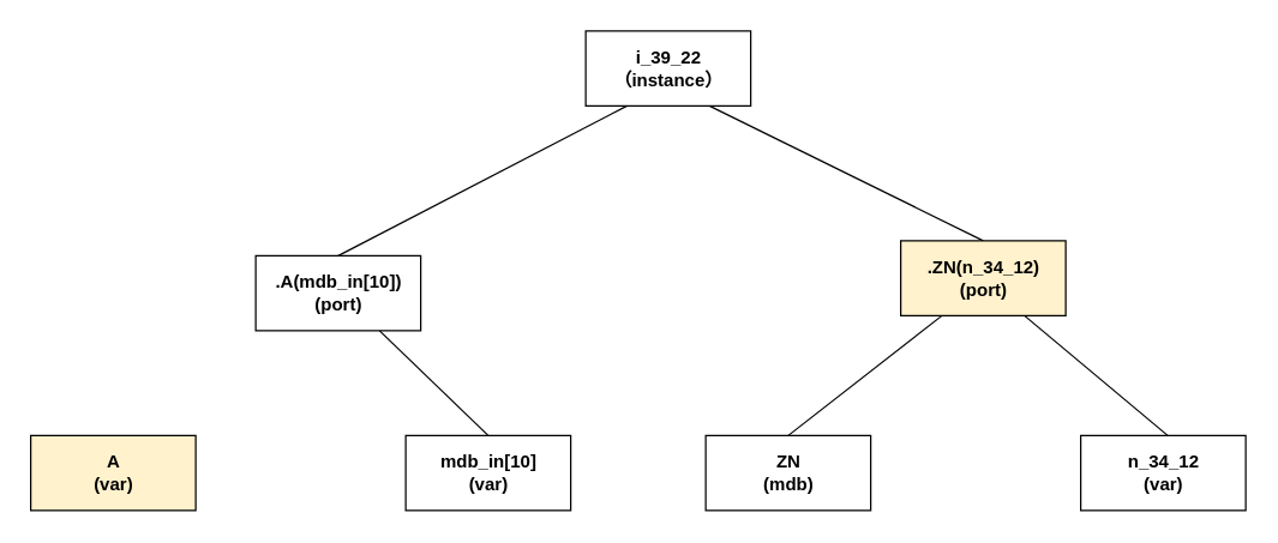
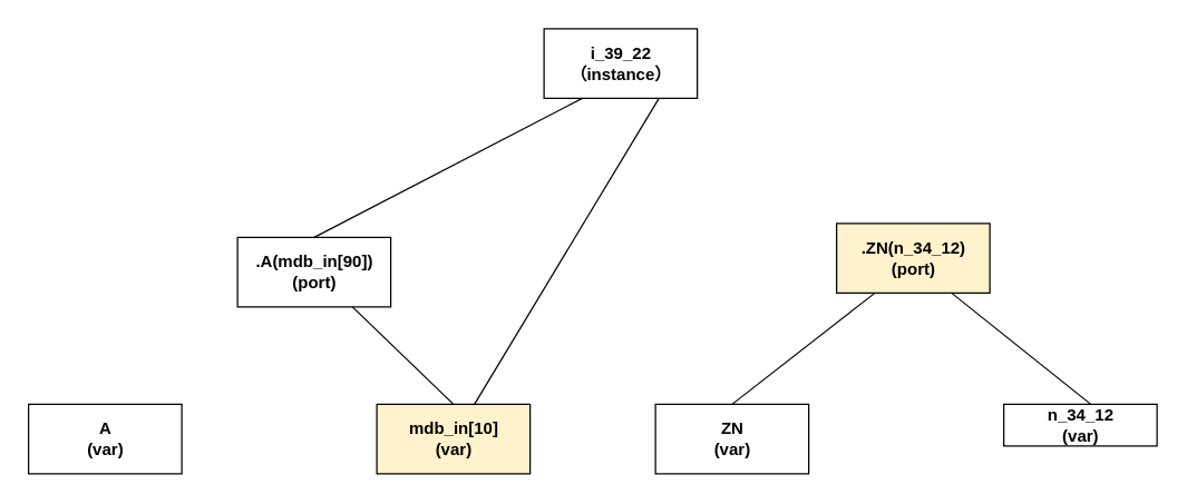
- <mxCell id="3" style="edgeStyle=none;rounded=0;html=1;exitX=0.75;exitY=1;exitDx=0;exitDy=0;entryX=0.5;entryY=0;entryDx=0;entryDy=0;endArrow=none;endFill=0;" parent="1" source="4" target="9" edge="1"><mxGeometry relative="1" as="geometry" /></mxCell>
+ <mxCell id="3" style="edgeStyle=none;rounded=0;html=1;exitX=0.75;exitY=1;exitDx=0;exitDy=0;endArrow=none;endFill=0;" parent="1" source="4" target="11" edge="1"><mxGeometry relative="1" as="geometry" /></mxCell>
- <mxCell id="6" value="&lt;b&gt;.A(mdb_in[10])&lt;br&gt;(port)&lt;br&gt;&lt;/b&gt;" style="html=1;" parent="1" vertex="1"><mxGeometry x="170" y="170" width="110" height="50" as="geometry" /></mxCell>
+ <mxCell id="6" value="&lt;b&gt;.A(mdb_in[90])&lt;br&gt;(port)&lt;br&gt;&lt;/b&gt;" style="html=1;" parent="1" vertex="1"><mxGeometry x="170" y="170" width="110" height="50" as="geometry" /></mxCell>
- <mxCell id="10" value="&lt;b&gt;A&lt;br&gt;(var)&lt;br&gt;&lt;/b&gt;" style="html=1;fillColor=#fff2cc;" parent="1" vertex="1"><mxGeometry x="20" y="290" width="110" height="50" as="geometry" /></mxCell>
+ <mxCell id="10" value="&lt;b&gt;A&lt;br&gt;(var)&lt;br&gt;&lt;/b&gt;" style="html=1;" parent="1" vertex="1"><mxGeometry x="20" y="290" width="110" height="50" as="geometry" /></mxCell>
- <mxCell id="11" value="&lt;b&gt;mdb_in[10]&lt;br&gt;(var)&lt;br&gt;&lt;/b&gt;" style="html=1;" parent="1" vertex="1"><mxGeometry x="270" y="290" width="110" height="50" as="geometry" /></mxCell>
+ <mxCell id="11" value="&lt;b&gt;mdb_in[10]&lt;br&gt;(var)&lt;br&gt;&lt;/b&gt;" style="html=1;fillColor=#fff2cc;" parent="1" vertex="1"><mxGeometry x="270" y="290" width="110" height="50" as="geometry" /></mxCell>
- <mxCell id="12" value="&lt;b&gt;ZN&lt;br&gt;(mdb)&lt;br&gt;&lt;/b&gt;" style="html=1;" parent="1" vertex="1"><mxGeometry x="470" y="290" width="110" height="50" as="geometry" /></mxCell>
+ <mxCell id="12" value="&lt;b&gt;ZN&lt;br&gt;(var)&lt;br&gt;&lt;/b&gt;" style="html=1;" parent="1" vertex="1"><mxGeometry x="470" y="290" width="110" height="50" as="geometry" /></mxCell>
- <mxCell id="13" value="&lt;b&gt;n_34_12&lt;br&gt;(var)&lt;br&gt;&lt;/b&gt;" style="html=1;" parent="1" vertex="1"><mxGeometry x="720" y="290" width="110" height="50" as="geometry" /></mxCell>
+ <mxCell id="13" value="&lt;b&gt;n_34_12&lt;br&gt;(var)&lt;br&gt;&lt;/b&gt;" style="html=1;" parent="1" vertex="1"><mxGeometry x="720" y="290" width="110" height="30" as="geometry" /></mxCell>
